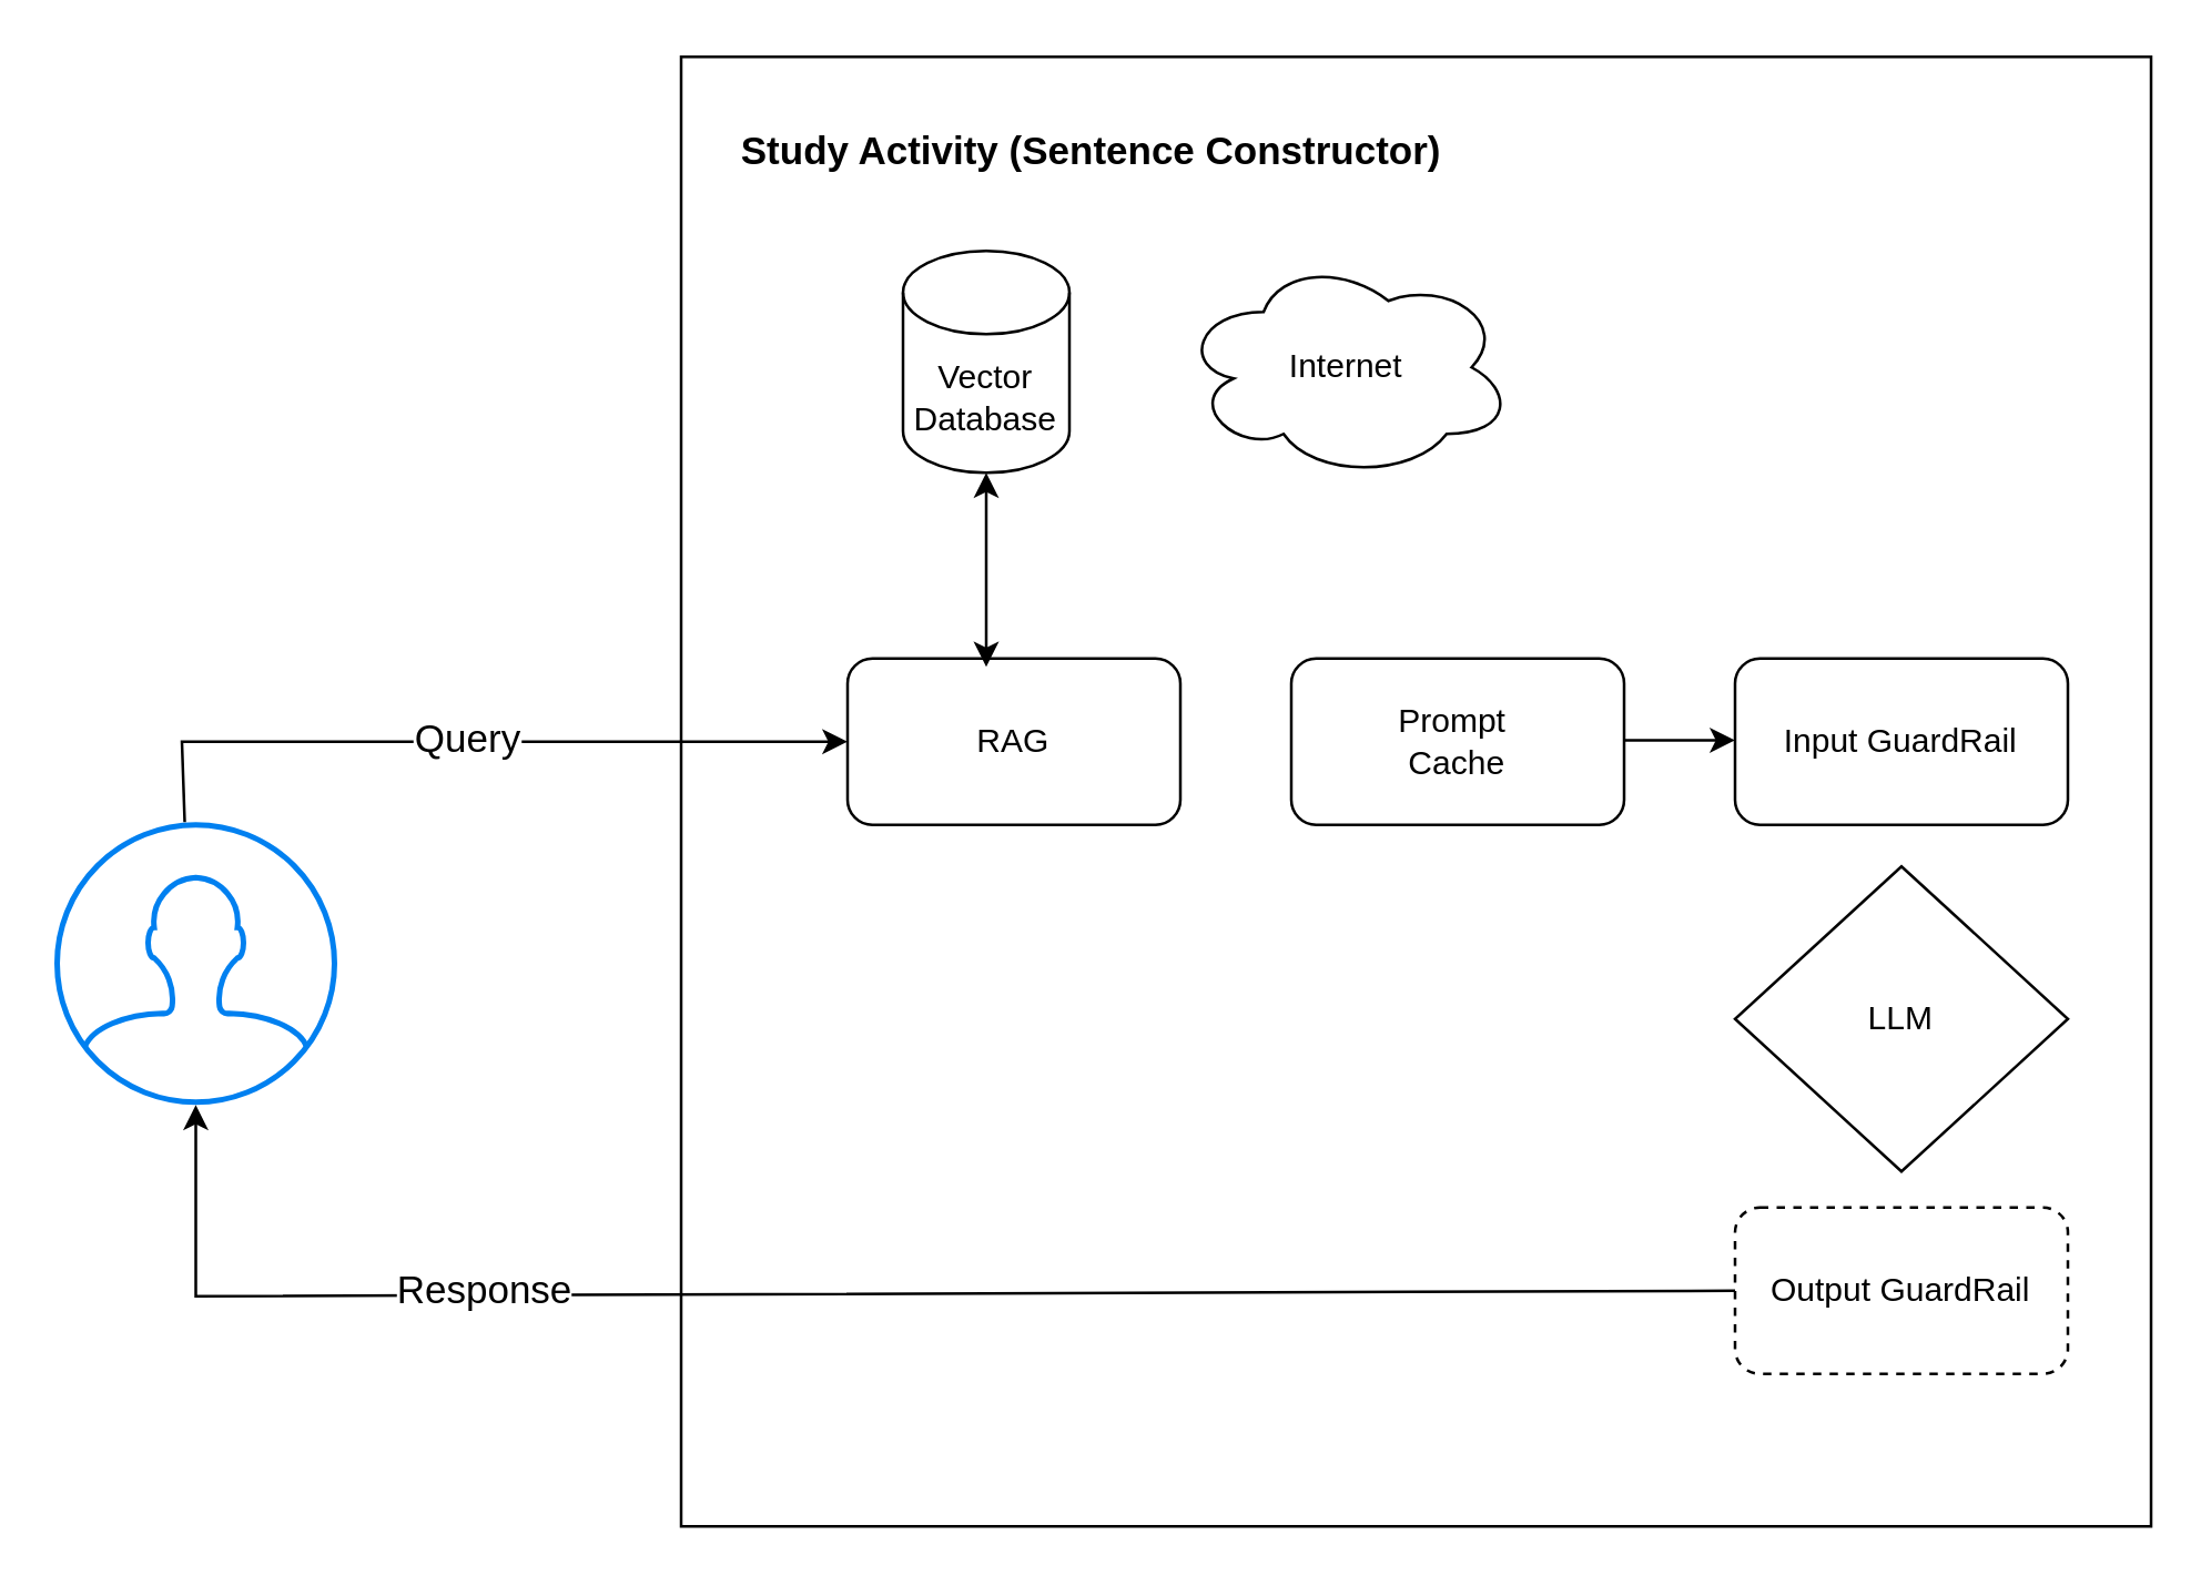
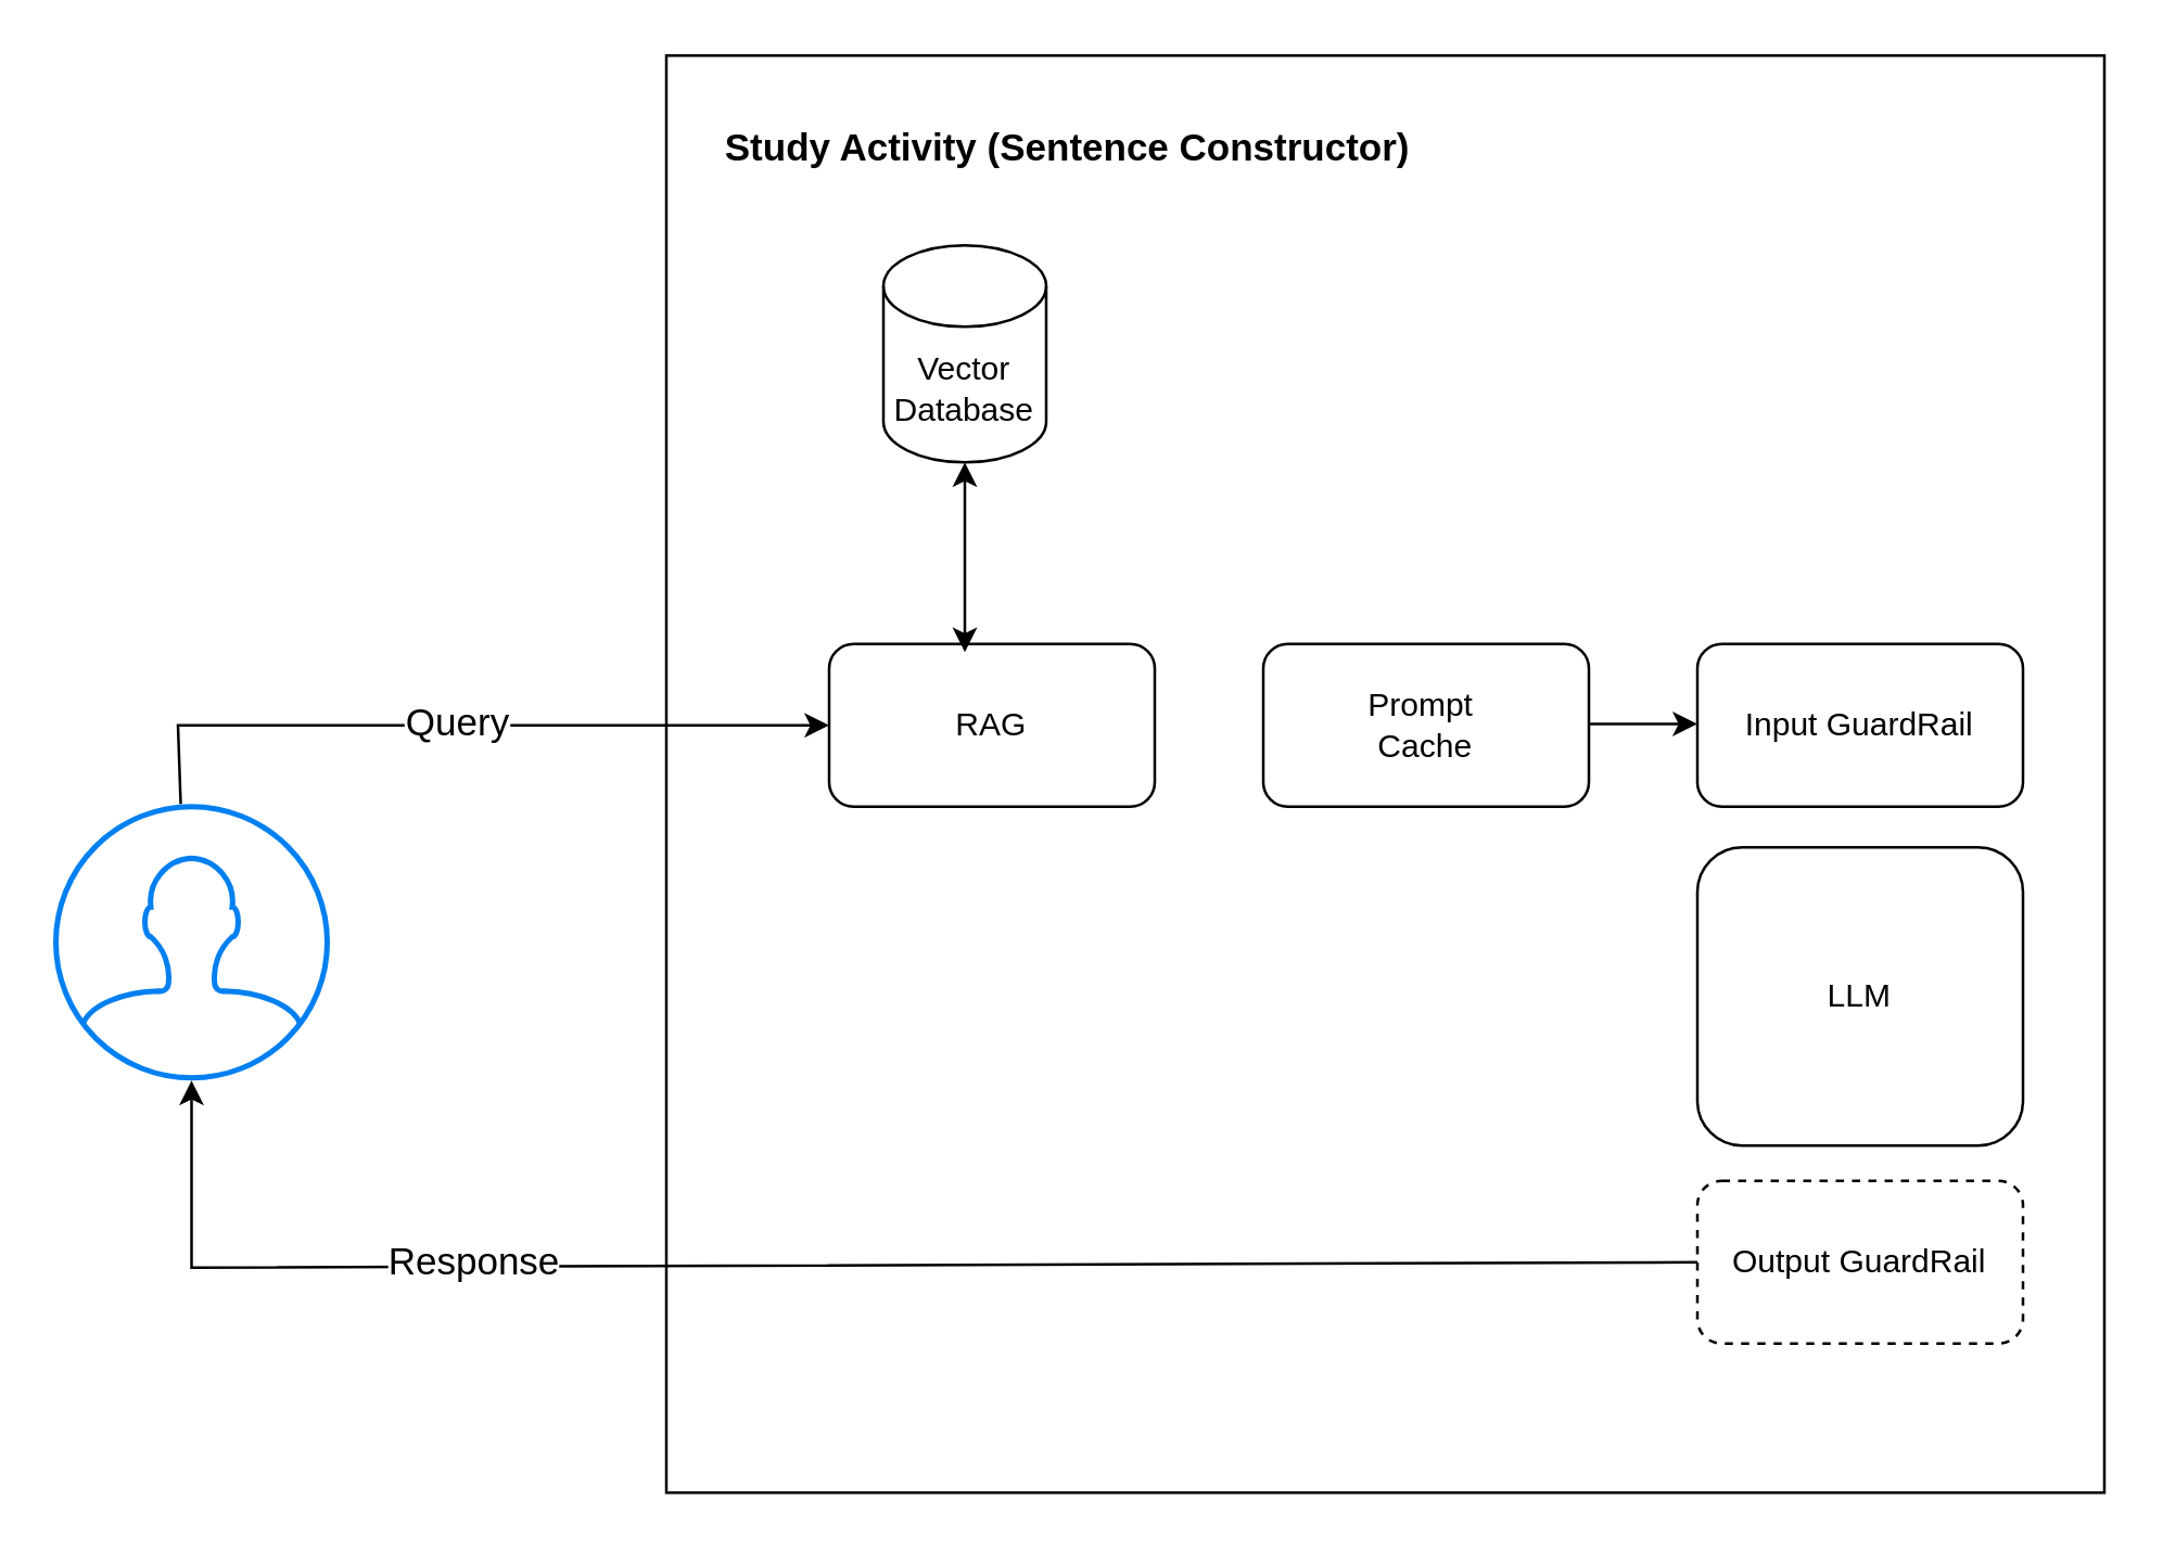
- <mxCell id="15" value="Internet" style="ellipse;shape=cloud;whiteSpace=wrap;html=1;" vertex="1" parent="1"><mxGeometry x="425" y="92" width="120" height="80" as="geometry" /></mxCell>
- <mxCell id="10" value="LLM" style="rhombus;whiteSpace=wrap;html=1;" vertex="1" parent="1"><mxGeometry x="625" y="312" width="120" height="110" as="geometry" /></mxCell>
+ <mxCell id="10" value="LLM" style="rounded=1;whiteSpace=wrap;html=1;" vertex="1" parent="1"><mxGeometry x="625" y="312" width="120" height="110" as="geometry" /></mxCell>
